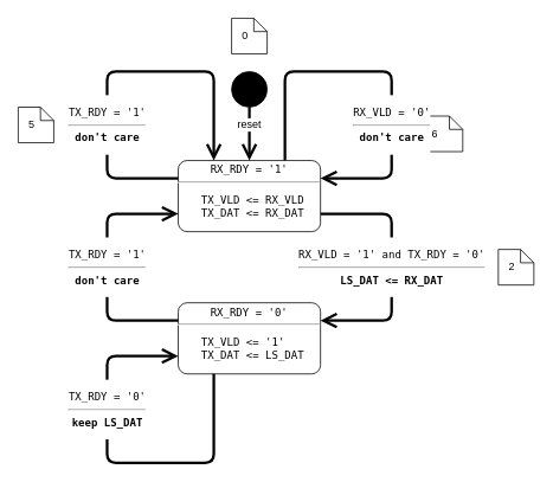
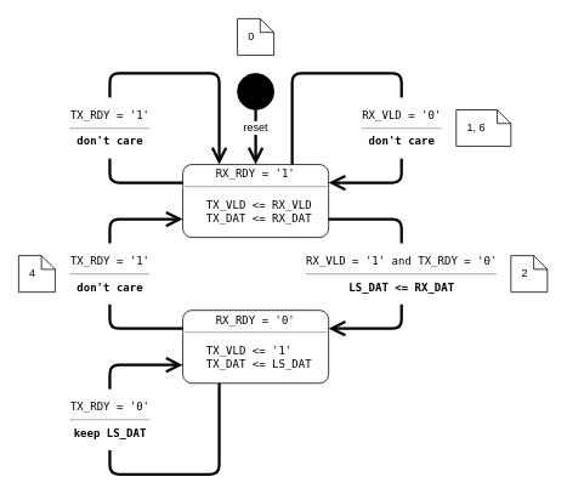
- <mxCell id="15" value="5" style="shape=note;size=15;align=left;spacingLeft=10;html=1;whiteSpace=wrap;" parent="1" vertex="1"><mxGeometry x="20" y="120" width="40" height="40" as="geometry" /></mxCell>
- <mxCell id="7" value="1, 6" style="shape=note;size=15;align=left;spacingLeft=10;html=1;whiteSpace=wrap;" parent="1" vertex="1"><mxGeometry x="460" y="130" width="60" height="40" as="geometry" /></mxCell>
+ <mxCell id="7" value="1, 6" style="shape=note;size=15;align=left;spacingLeft=10;html=1;whiteSpace=wrap;" parent="1" vertex="1"><mxGeometry x="500" y="120" width="60" height="40" as="geometry" /></mxCell>
+ <mxCell id="9" value="4" style="shape=note;size=15;align=left;spacingLeft=10;html=1;whiteSpace=wrap;" parent="1" vertex="1"><mxGeometry x="20" y="280" width="40" height="40" as="geometry" /></mxCell>
